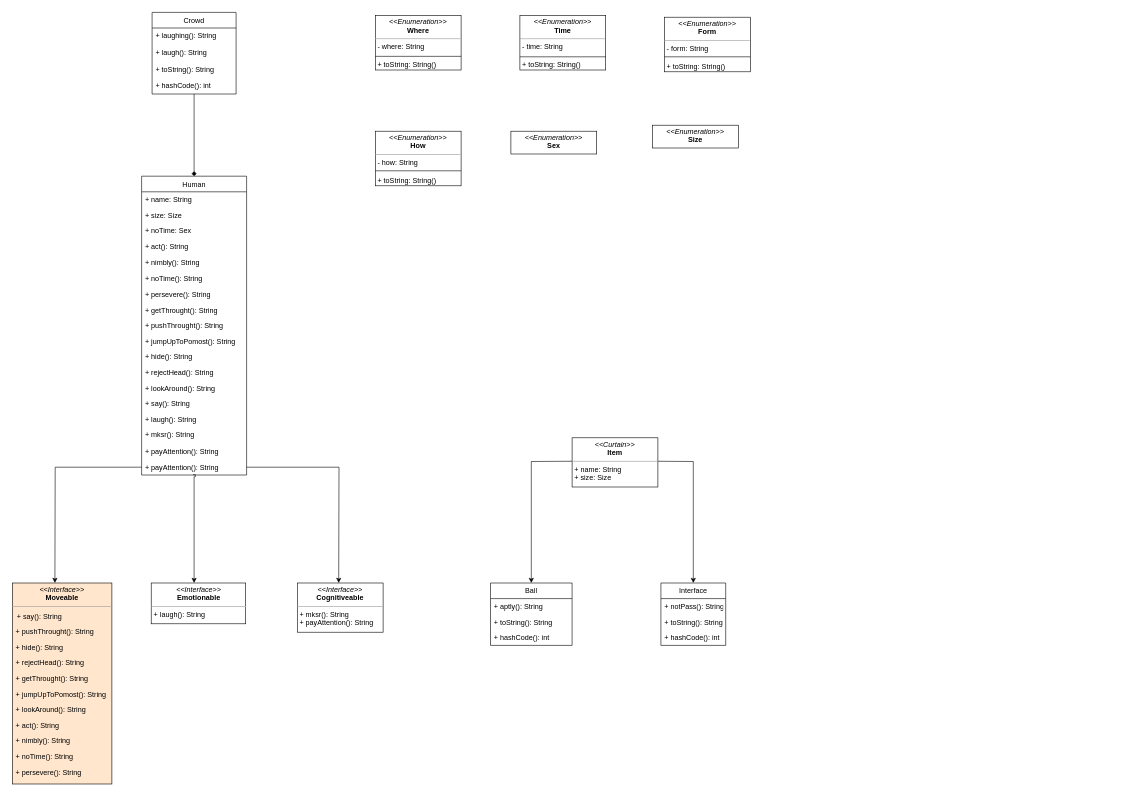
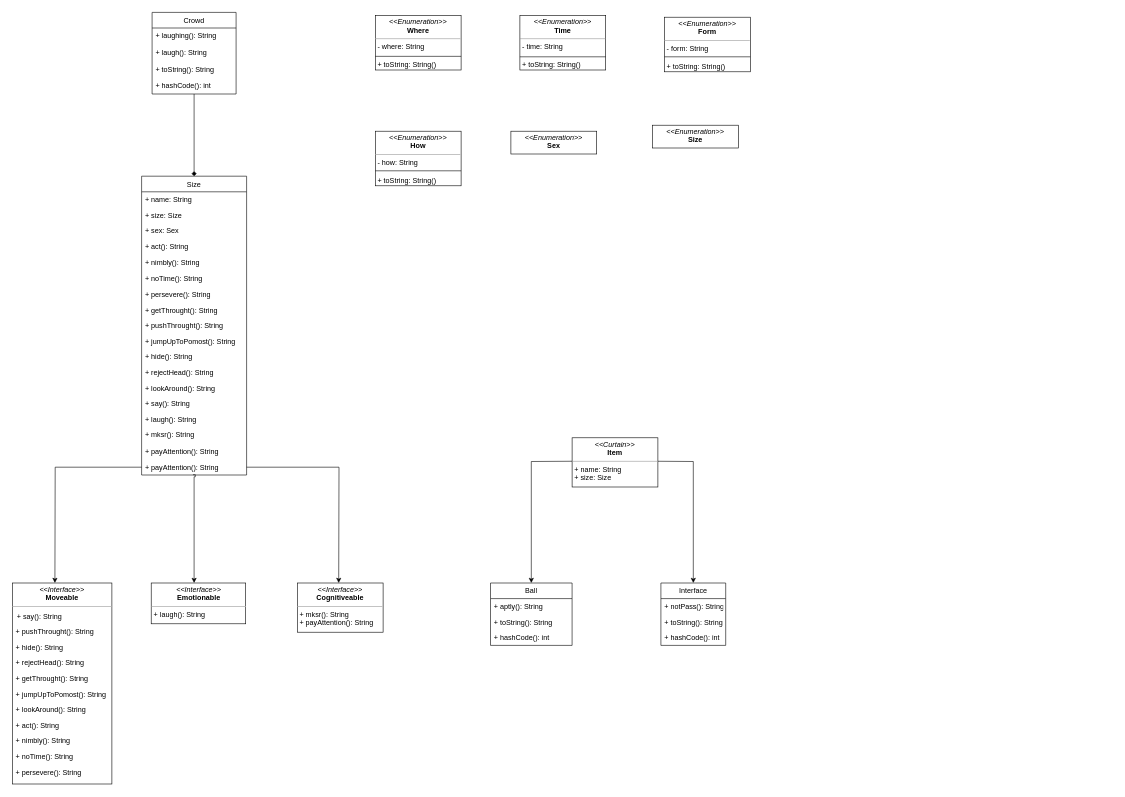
- <mxCell id="6" value="Human" style="swimlane;fontStyle=0;childLayout=stackLayout;horizontal=1;startSize=26;fillColor=none;horizontalStack=0;resizeParent=1;resizeParentMax=0;resizeLast=0;collapsible=1;marginBottom=0;" parent="1" vertex="1"><mxGeometry x="235.5" y="293" width="175" height="498" as="geometry" /></mxCell>
+ <mxCell id="6" value="Size" style="swimlane;fontStyle=0;childLayout=stackLayout;horizontal=1;startSize=26;fillColor=none;horizontalStack=0;resizeParent=1;resizeParentMax=0;resizeLast=0;collapsible=1;marginBottom=0;" parent="1" vertex="1"><mxGeometry x="235.5" y="293" width="175" height="498" as="geometry" /></mxCell>
- <mxCell id="9" value="+ noTime: Sex" style="text;strokeColor=none;fillColor=none;align=left;verticalAlign=top;spacingLeft=4;spacingRight=4;overflow=hidden;rotatable=0;points=[[0,0.5],[1,0.5]];portConstraint=eastwest;" parent="6" vertex="1"><mxGeometry y="78" width="175" height="26" as="geometry" /></mxCell>
+ <mxCell id="9" value="+ sex: Sex" style="text;strokeColor=none;fillColor=none;align=left;verticalAlign=top;spacingLeft=4;spacingRight=4;overflow=hidden;rotatable=0;points=[[0,0.5],[1,0.5]];portConstraint=eastwest;" parent="6" vertex="1"><mxGeometry y="78" width="175" height="26" as="geometry" /></mxCell>
- <mxCell id="2" value="&lt;p style=&quot;margin:0px;margin-top:4px;text-align:center;&quot;&gt;&lt;i&gt;&amp;lt;&amp;lt;Interface&amp;gt;&amp;gt;&lt;/i&gt;&lt;br&gt;&lt;b&gt;Moveable&lt;/b&gt;&lt;/p&gt;&lt;hr size=&quot;1&quot;&gt;&lt;p style=&quot;margin:0px;margin-left:4px;&quot;&gt;&lt;br&gt;&lt;/p&gt;" style="verticalAlign=top;align=left;overflow=fill;fontSize=12;fontFamily=Helvetica;html=1;fillColor=#ffe6cc;" vertex="1" parent="1"><mxGeometry x="20" y="971" width="166" height="335" as="geometry" /></mxCell>
+ <mxCell id="2" value="&lt;p style=&quot;margin:0px;margin-top:4px;text-align:center;&quot;&gt;&lt;i&gt;&amp;lt;&amp;lt;Interface&amp;gt;&amp;gt;&lt;/i&gt;&lt;br&gt;&lt;b&gt;Moveable&lt;/b&gt;&lt;/p&gt;&lt;hr size=&quot;1&quot;&gt;&lt;p style=&quot;margin:0px;margin-left:4px;&quot;&gt;&lt;br&gt;&lt;/p&gt;" style="verticalAlign=top;align=left;overflow=fill;fontSize=12;fontFamily=Helvetica;html=1;" vertex="1" parent="1"><mxGeometry x="20" y="971" width="166" height="335" as="geometry" /></mxCell>
